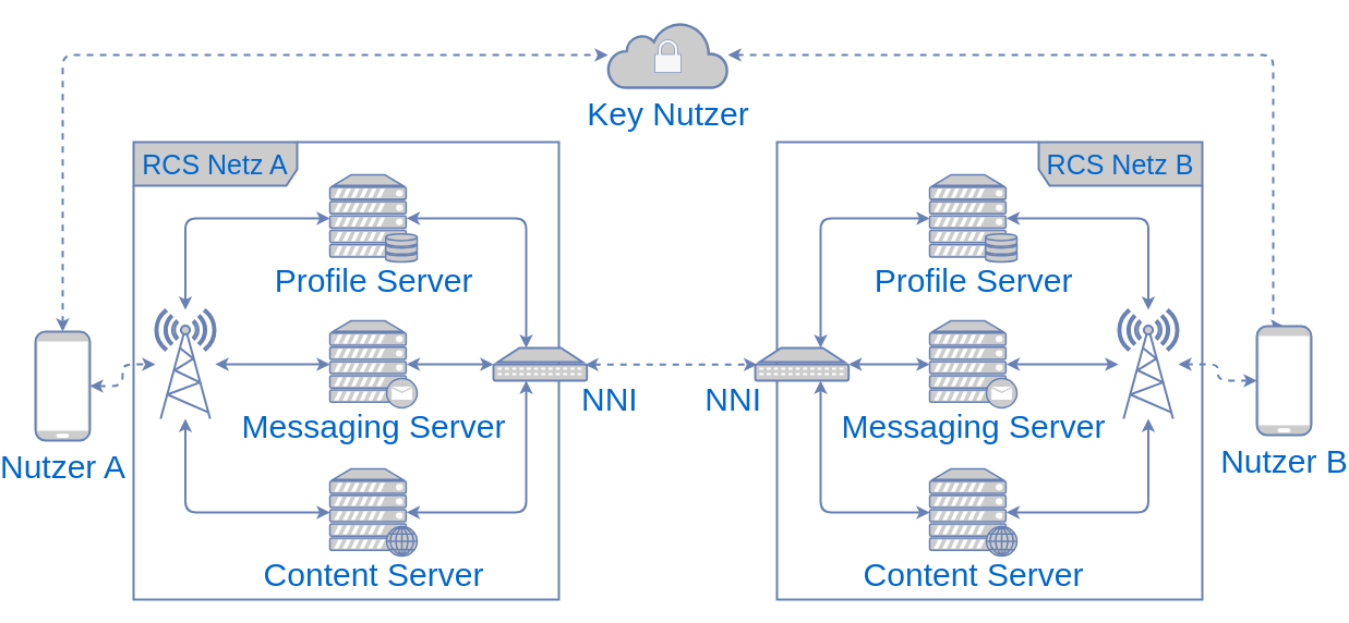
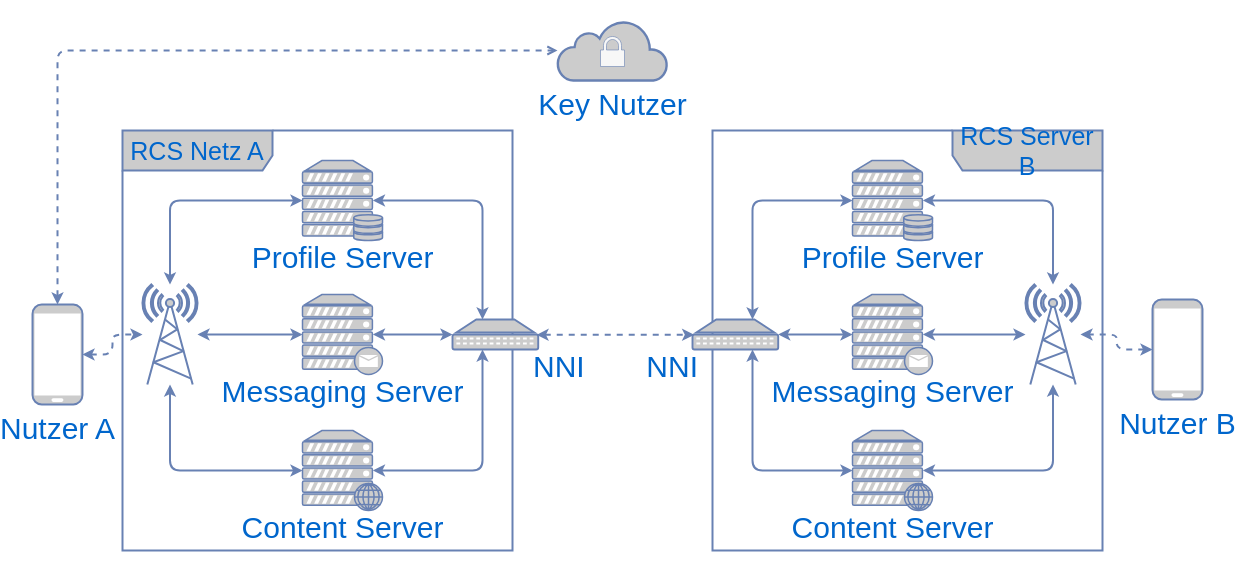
- <mxCell id="6" value="" style="edgeStyle=orthogonalEdgeStyle;rounded=1;orthogonalLoop=1;jettySize=auto;html=1;exitX=0.5;exitY=0;exitDx=0;exitDy=0;exitPerimeter=0;strokeColor=#6881B3;strokeWidth=2;align=center;verticalAlign=top;fontFamily=Helvetica;fontSize=30;fontColor=#0066CC;fillColor=#CCCCCC;gradientColor=none;gradientDirection=north;dashed=1;startArrow=classic;startFill=1;" parent="1" source="7" target="15" edge="1"><mxGeometry relative="1" as="geometry"><mxPoint x="55" y="344" as="sourcePoint" /><Array as="points"><mxPoint x="45" y="50" /></Array></mxGeometry></mxCell>
+ <mxCell id="6" value="" style="edgeStyle=orthogonalEdgeStyle;rounded=1;orthogonalLoop=1;jettySize=auto;html=1;exitX=0.5;exitY=0;exitDx=0;exitDy=0;exitPerimeter=0;strokeColor=#6881B3;strokeWidth=2;align=center;verticalAlign=top;fontFamily=Helvetica;fontSize=30;fontColor=#0066CC;fillColor=#CCCCCC;gradientColor=none;gradientDirection=north;dashed=1;startArrow=classic;startFill=1;endArrow=open;" parent="1" source="7" target="15" edge="1"><mxGeometry relative="1" as="geometry"><mxPoint x="55" y="344" as="sourcePoint" /><Array as="points"><mxPoint x="45" y="50" /></Array></mxGeometry></mxCell>
- <mxCell id="3" value="" style="edgeStyle=orthogonalEdgeStyle;rounded=1;orthogonalLoop=1;jettySize=auto;html=1;exitX=0.5;exitY=0;exitDx=0;exitDy=0;exitPerimeter=0;strokeColor=#6881B3;strokeWidth=2;align=center;verticalAlign=top;fontFamily=Helvetica;fontSize=30;fontColor=#0066CC;fillColor=#CCCCCC;gradientColor=none;gradientDirection=north;dashed=1;startArrow=classic;startFill=1;" parent="1" source="4" target="15" edge="1"><mxGeometry relative="1" as="geometry"><mxPoint x="1105" y="344" as="sourcePoint" /><Array as="points"><mxPoint x="1155" y="50" /></Array></mxGeometry></mxCell>
- <mxCell id="31" value="RCS Netz B" style="shape=umlFrame;whiteSpace=wrap;html=1;pointerEvents=0;width=150;height=40;rounded=1;strokeColor=#6881B3;strokeWidth=2;align=center;verticalAlign=middle;fontFamily=Helvetica;fontSize=25;fontColor=#0066CC;fillColor=#CCCCCC;gradientColor=none;gradientDirection=north;labelPosition=center;verticalLabelPosition=middle;labelBackgroundColor=none;flipH=1;" parent="1" vertex="1"><mxGeometry x="700" y="130" width="390" height="420" as="geometry" /></mxCell>
+ <mxCell id="31" value="RCS Server B" style="shape=umlFrame;whiteSpace=wrap;html=1;pointerEvents=0;width=150;height=40;rounded=1;strokeColor=#6881B3;strokeWidth=2;align=center;verticalAlign=middle;fontFamily=Helvetica;fontSize=25;fontColor=#0066CC;fillColor=#CCCCCC;gradientColor=none;gradientDirection=north;labelPosition=center;verticalLabelPosition=middle;labelBackgroundColor=none;flipH=1;" parent="1" vertex="1"><mxGeometry x="700" y="130" width="390" height="420" as="geometry" /></mxCell>
